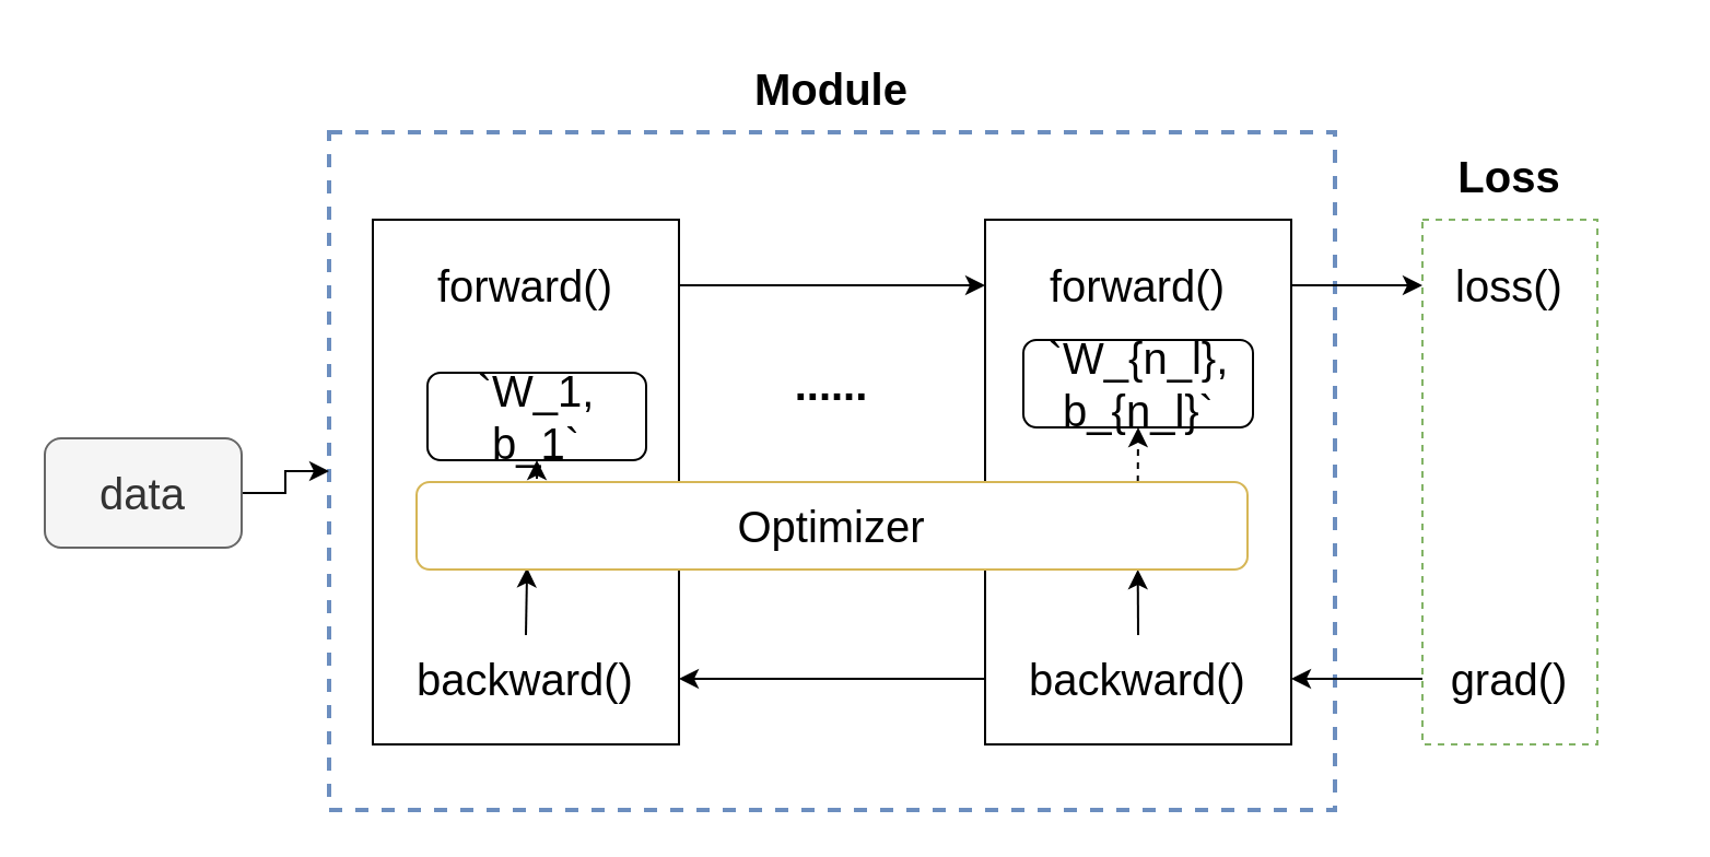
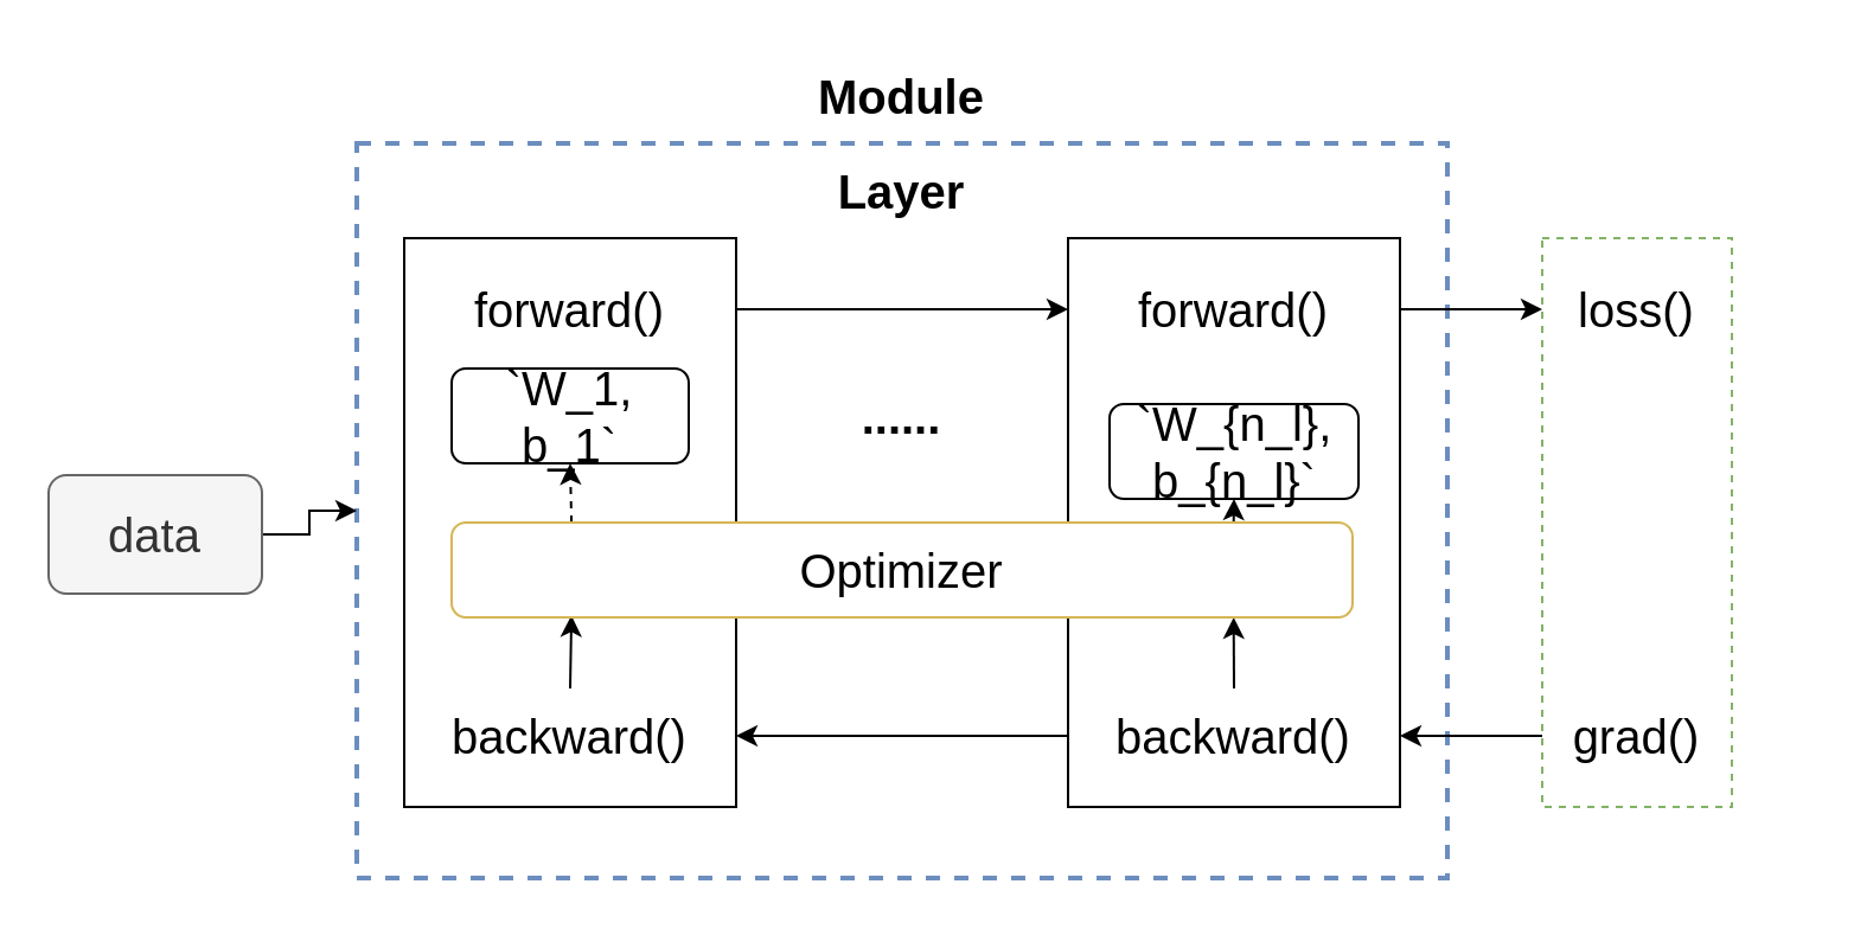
+ <mxCell id="25" value="Layer" style="text;html=1;strokeColor=none;fillColor=none;align=center;verticalAlign=middle;whiteSpace=wrap;rounded=0;fontSize=20;fontStyle=1" parent="1" vertex="1"><mxGeometry x="310" y="60" width="140" height="40" as="geometry" /></mxCell>
- <mxCell id="27" value="Loss" style="text;html=1;strokeColor=none;fillColor=none;align=center;verticalAlign=middle;whiteSpace=wrap;rounded=0;fontSize=20;fontStyle=1" parent="1" vertex="1"><mxGeometry x="620" y="60" width="140" height="40" as="geometry" /></mxCell>
- <mxCell id="17" value="`W_{n_l}, b_{n_l}`" style="rounded=1;whiteSpace=wrap;html=1;fontSize=20;" parent="1" vertex="1"><mxGeometry x="467.5" y="155" width="105" height="40" as="geometry" /></mxCell>
+ <mxCell id="17" value="`W_{n_l}, b_{n_l}`" style="rounded=1;whiteSpace=wrap;html=1;fontSize=20;" parent="1" vertex="1"><mxGeometry x="467.5" y="170" width="105" height="40" as="geometry" /></mxCell>
- <mxCell id="8" value="`W_1, b_1`" style="rounded=1;whiteSpace=wrap;html=1;fontSize=20;" parent="1" vertex="1"><mxGeometry x="195" y="170" width="100" height="40" as="geometry" /></mxCell>
+ <mxCell id="8" value="`W_1, b_1`" style="rounded=1;whiteSpace=wrap;html=1;fontSize=20;" parent="1" vertex="1"><mxGeometry x="190" y="155" width="100" height="40" as="geometry" /></mxCell>
